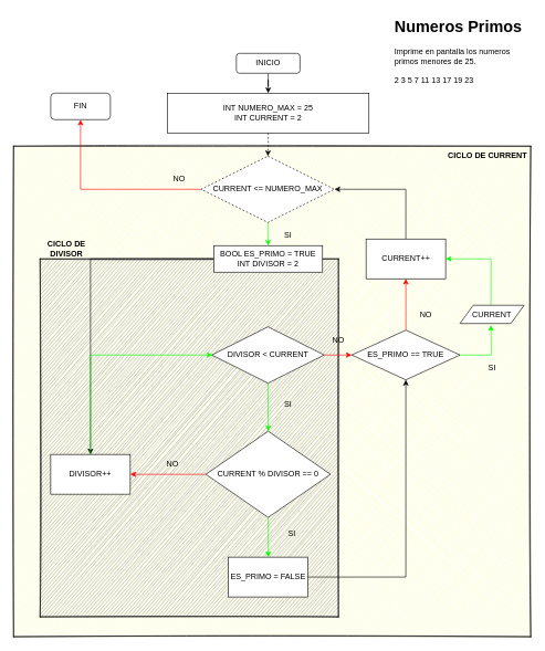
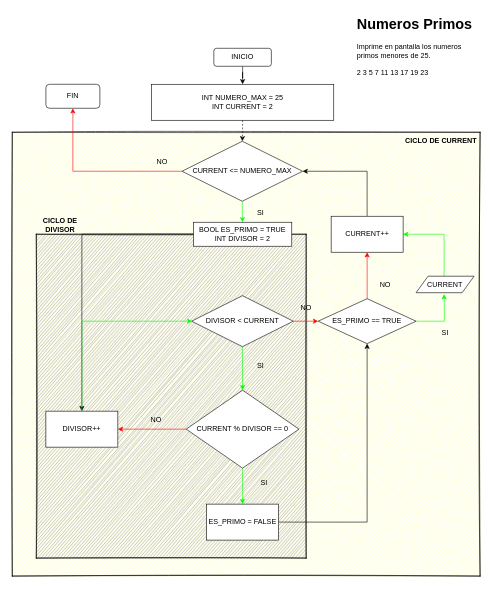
- <mxCell id="10" value="CURRENT &amp;lt;= NUMERO_MAX" style="rhombus;whiteSpace=wrap;html=1;dashed=1;" parent="1" vertex="1"><mxGeometry x="303" y="235" width="201" height="100" as="geometry" /></mxCell>
+ <mxCell id="10" value="CURRENT &amp;lt;= NUMERO_MAX" style="rhombus;whiteSpace=wrap;html=1;" parent="1" vertex="1"><mxGeometry x="303" y="235" width="201" height="100" as="geometry" /></mxCell>
